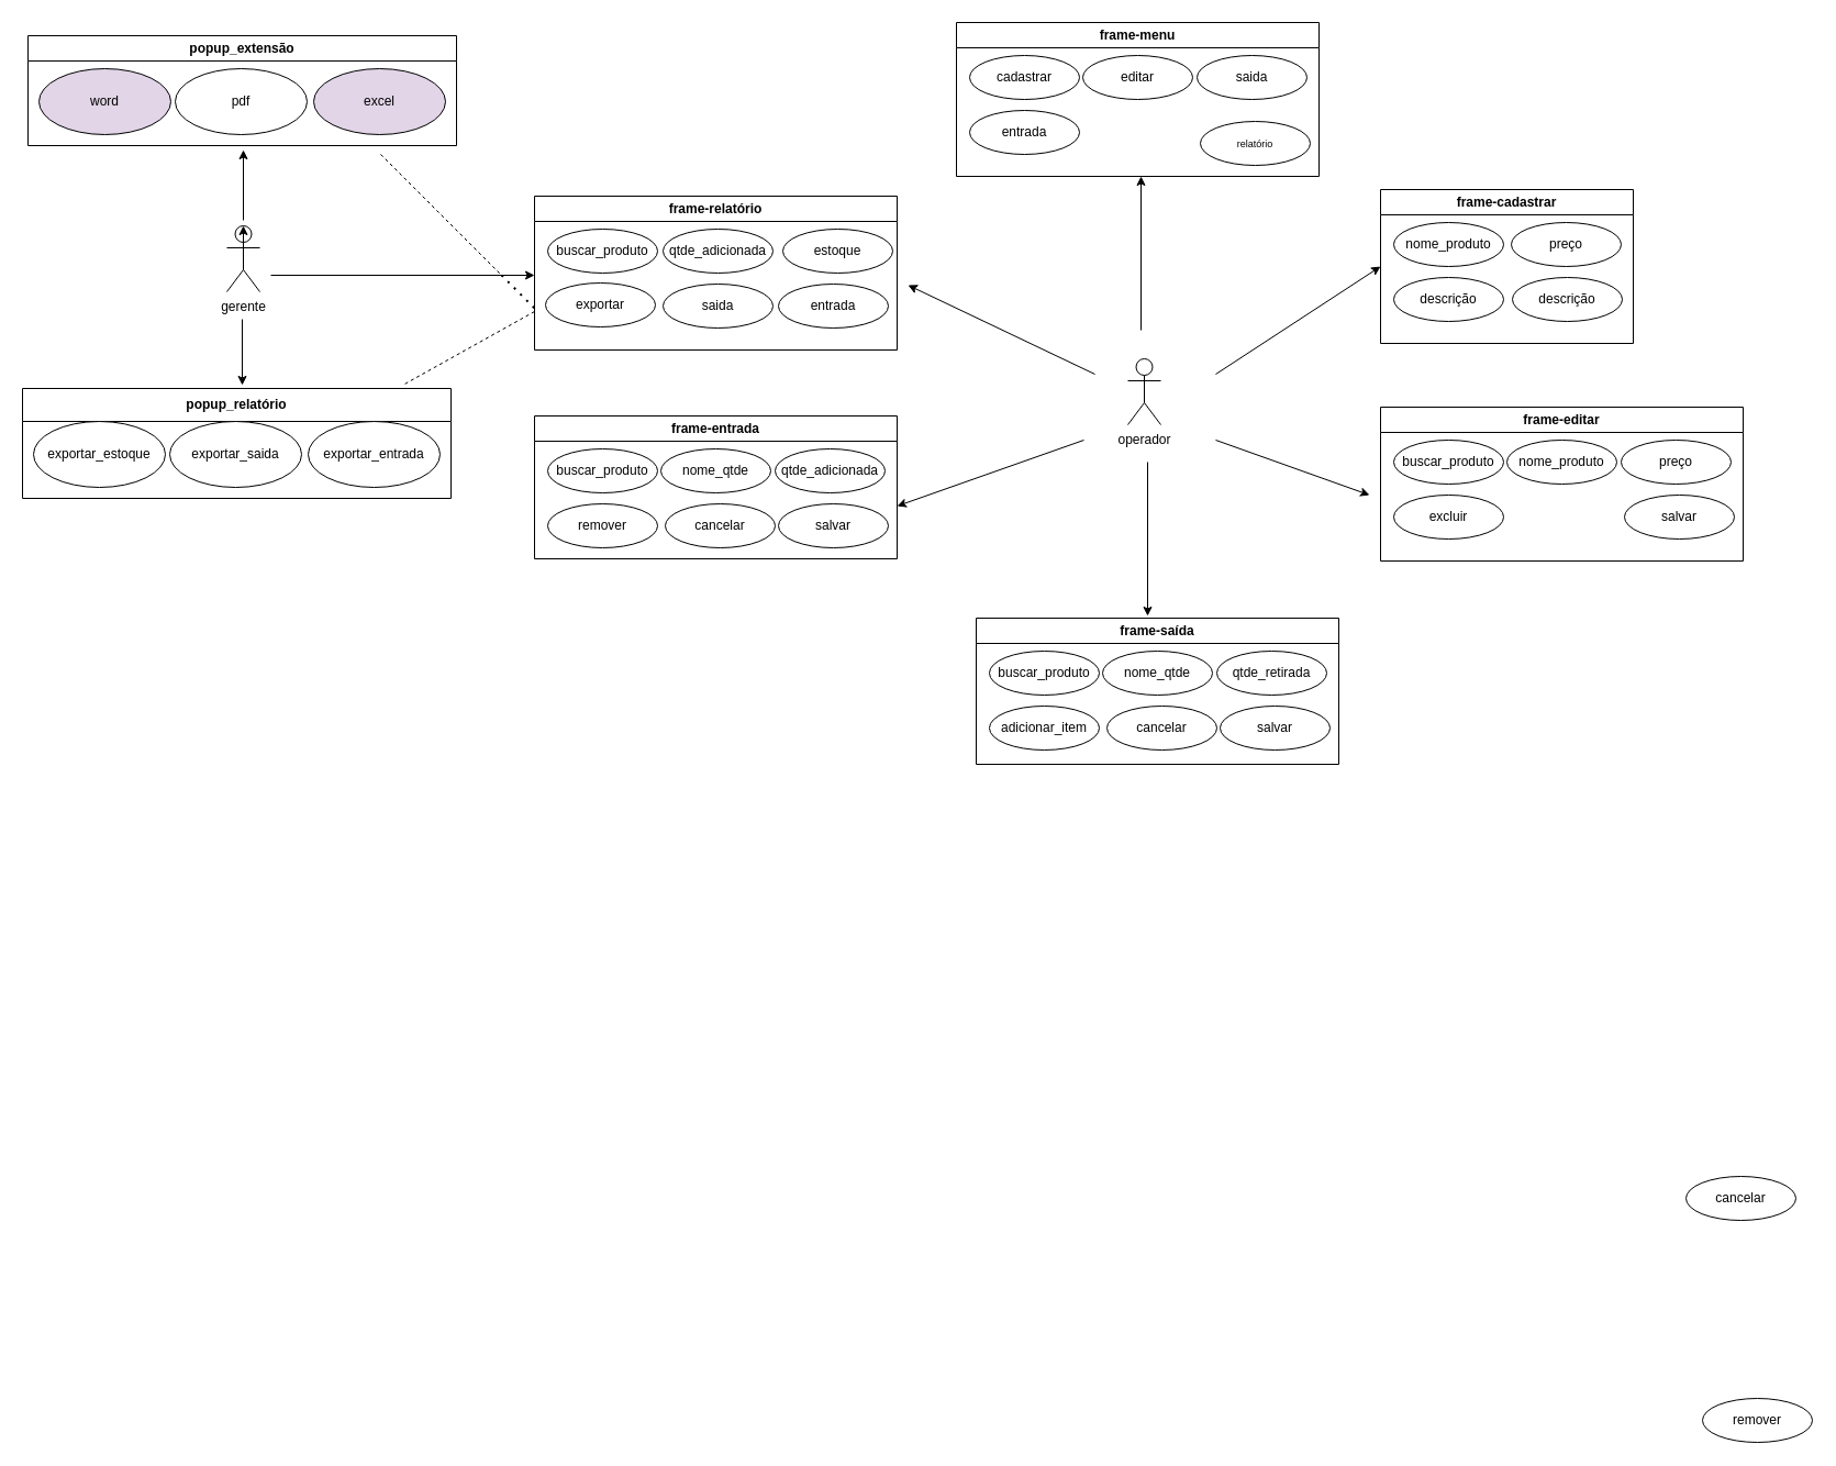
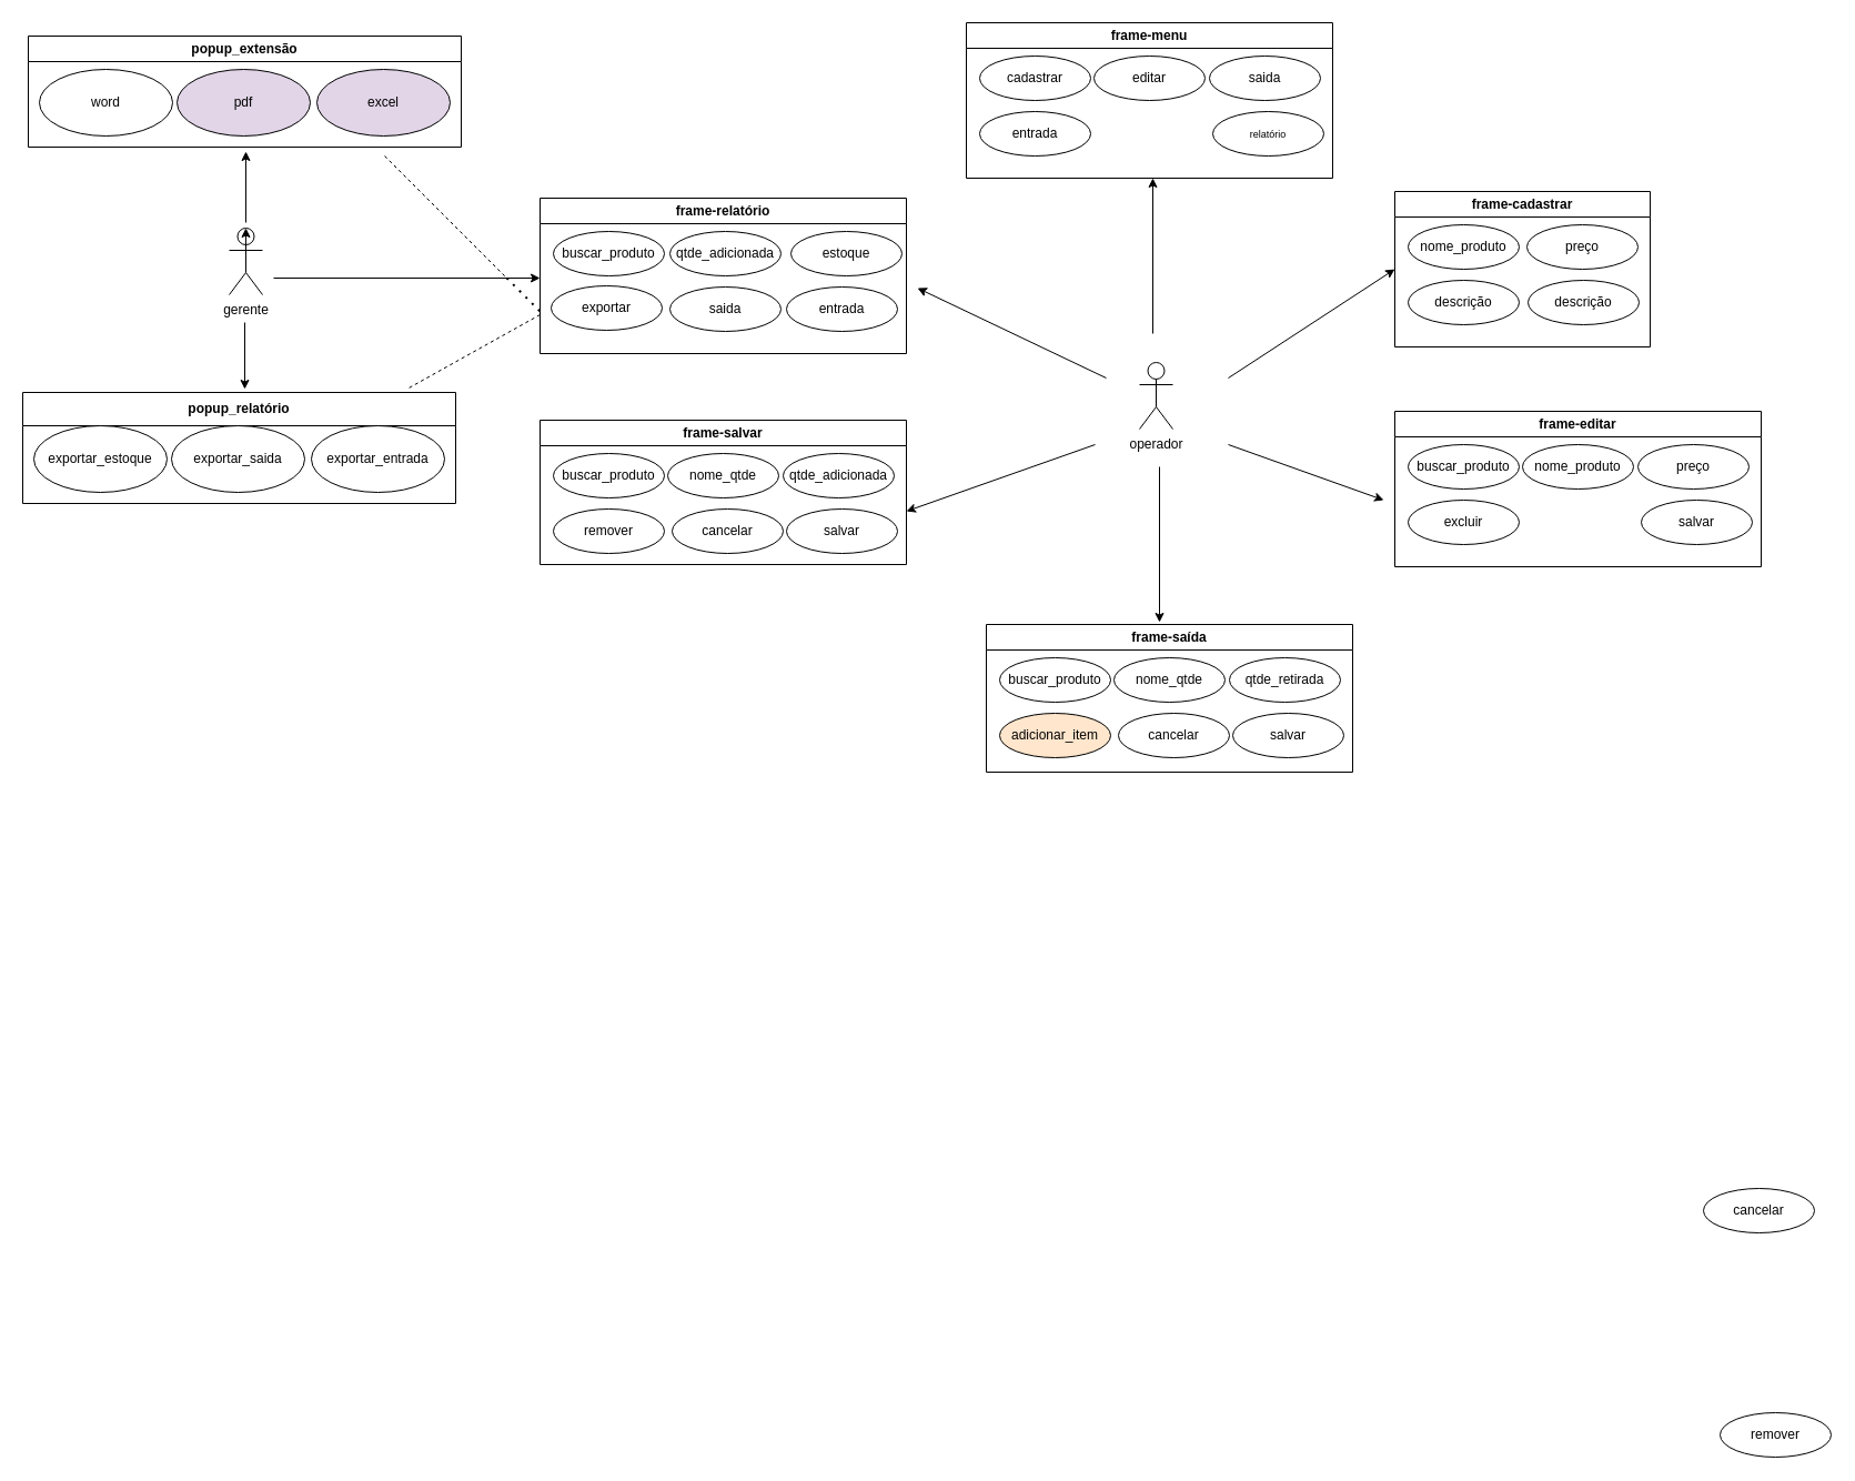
- <mxCell id="9" value="&lt;font style=&quot;vertical-align: inherit;&quot;&gt;&lt;font style=&quot;vertical-align: inherit;&quot;&gt;&lt;font style=&quot;vertical-align: inherit;&quot;&gt;&lt;font style=&quot;vertical-align: inherit;&quot;&gt;&lt;font style=&quot;vertical-align: inherit;&quot;&gt;&lt;font style=&quot;vertical-align: inherit;&quot;&gt;word&lt;/font&gt;&lt;/font&gt;&lt;/font&gt;&lt;/font&gt;&lt;/font&gt;&lt;/font&gt;" style="ellipse;whiteSpace=wrap;html=1;fillColor=#e1d5e7;" vertex="1" parent="8"><mxGeometry x="10" y="30" width="120" height="60" as="geometry" /></mxCell>
+ <mxCell id="9" value="&lt;font style=&quot;vertical-align: inherit;&quot;&gt;&lt;font style=&quot;vertical-align: inherit;&quot;&gt;&lt;font style=&quot;vertical-align: inherit;&quot;&gt;&lt;font style=&quot;vertical-align: inherit;&quot;&gt;&lt;font style=&quot;vertical-align: inherit;&quot;&gt;&lt;font style=&quot;vertical-align: inherit;&quot;&gt;word&lt;/font&gt;&lt;/font&gt;&lt;/font&gt;&lt;/font&gt;&lt;/font&gt;&lt;/font&gt;" style="ellipse;whiteSpace=wrap;html=1;" vertex="1" parent="8"><mxGeometry x="10" y="30" width="120" height="60" as="geometry" /></mxCell>
- <mxCell id="10" value="&lt;div&gt;&lt;font style=&quot;vertical-align: inherit;&quot;&gt;&lt;font style=&quot;vertical-align: inherit;&quot;&gt;&lt;font style=&quot;vertical-align: inherit;&quot;&gt;&lt;font style=&quot;vertical-align: inherit;&quot;&gt;pdf&lt;/font&gt;&lt;/font&gt;&lt;/font&gt;&lt;/font&gt;&lt;/div&gt;" style="ellipse;whiteSpace=wrap;html=1;" vertex="1" parent="8"><mxGeometry x="134" y="30" width="120" height="60" as="geometry" /></mxCell>
+ <mxCell id="10" value="&lt;div&gt;&lt;font style=&quot;vertical-align: inherit;&quot;&gt;&lt;font style=&quot;vertical-align: inherit;&quot;&gt;&lt;font style=&quot;vertical-align: inherit;&quot;&gt;&lt;font style=&quot;vertical-align: inherit;&quot;&gt;pdf&lt;/font&gt;&lt;/font&gt;&lt;/font&gt;&lt;/font&gt;&lt;/div&gt;" style="ellipse;whiteSpace=wrap;html=1;fillColor=#e1d5e7;" vertex="1" parent="8"><mxGeometry x="134" y="30" width="120" height="60" as="geometry" /></mxCell>
- <mxCell id="23" value="&lt;font style=&quot;font-size: 9px;&quot;&gt;&lt;font style=&quot;vertical-align: inherit;&quot;&gt;&lt;font style=&quot;vertical-align: inherit;&quot;&gt;relatório&lt;/font&gt;&lt;/font&gt;&lt;/font&gt;" style="ellipse;whiteSpace=wrap;html=1;" vertex="1" parent="18"><mxGeometry x="222" y="90" width="100" height="40" as="geometry" /></mxCell>
+ <mxCell id="23" value="&lt;font style=&quot;font-size: 9px;&quot;&gt;&lt;font style=&quot;vertical-align: inherit;&quot;&gt;&lt;font style=&quot;vertical-align: inherit;&quot;&gt;relatório&lt;/font&gt;&lt;/font&gt;&lt;/font&gt;" style="ellipse;whiteSpace=wrap;html=1;" vertex="1" parent="18"><mxGeometry x="222" y="80" width="100" height="40" as="geometry" /></mxCell>
- <mxCell id="33" value="&lt;font style=&quot;vertical-align: inherit;&quot;&gt;&lt;font style=&quot;vertical-align: inherit;&quot;&gt;frame-entrada&lt;/font&gt;&lt;/font&gt;" style="swimlane;whiteSpace=wrap;html=1;" vertex="1" parent="1"><mxGeometry x="486" y="378" width="330" height="130" as="geometry" /></mxCell>
+ <mxCell id="33" value="&lt;font style=&quot;vertical-align: inherit;&quot;&gt;&lt;font style=&quot;vertical-align: inherit;&quot;&gt;frame-salvar&lt;/font&gt;&lt;/font&gt;" style="swimlane;whiteSpace=wrap;html=1;" vertex="1" parent="1"><mxGeometry x="486" y="378" width="330" height="130" as="geometry" /></mxCell>
- <mxCell id="29" value="adicionar_item" style="ellipse;whiteSpace=wrap;html=1;" vertex="1" parent="25"><mxGeometry x="12" y="80" width="100" height="40" as="geometry" /></mxCell>
+ <mxCell id="29" value="adicionar_item" style="ellipse;whiteSpace=wrap;html=1;fillColor=#ffe6cc;" vertex="1" parent="25"><mxGeometry x="12" y="80" width="100" height="40" as="geometry" /></mxCell>
